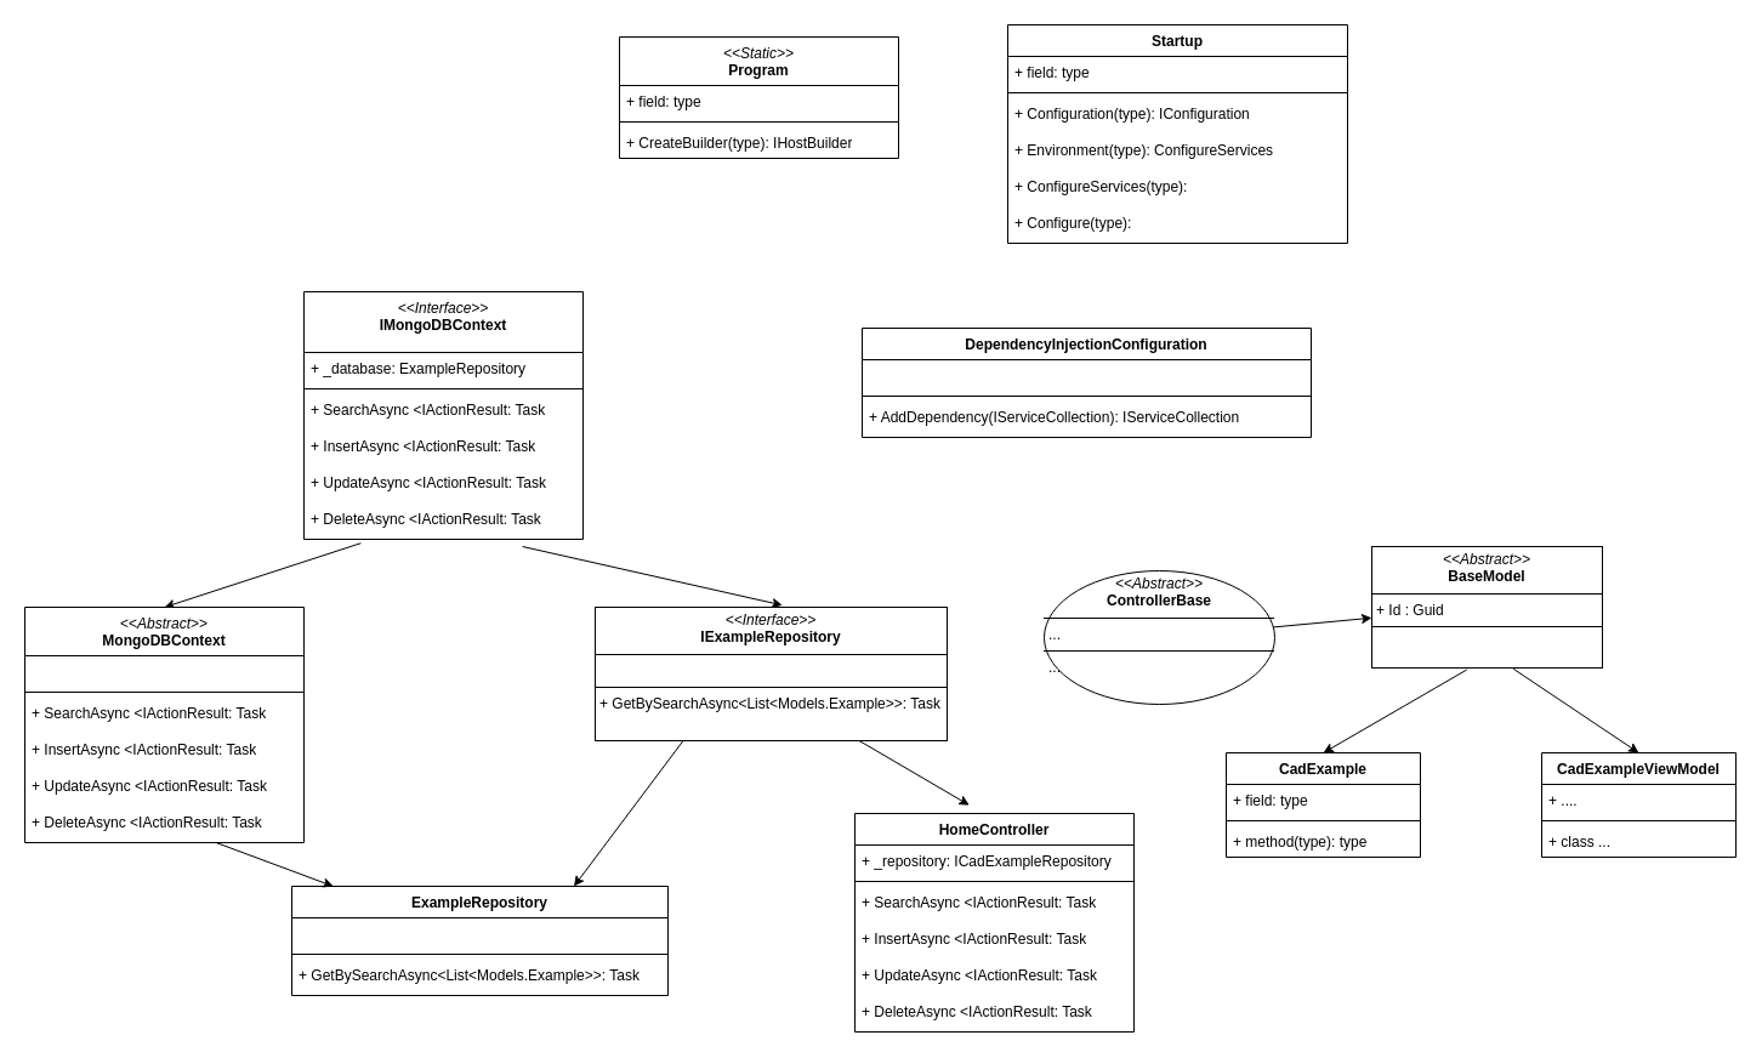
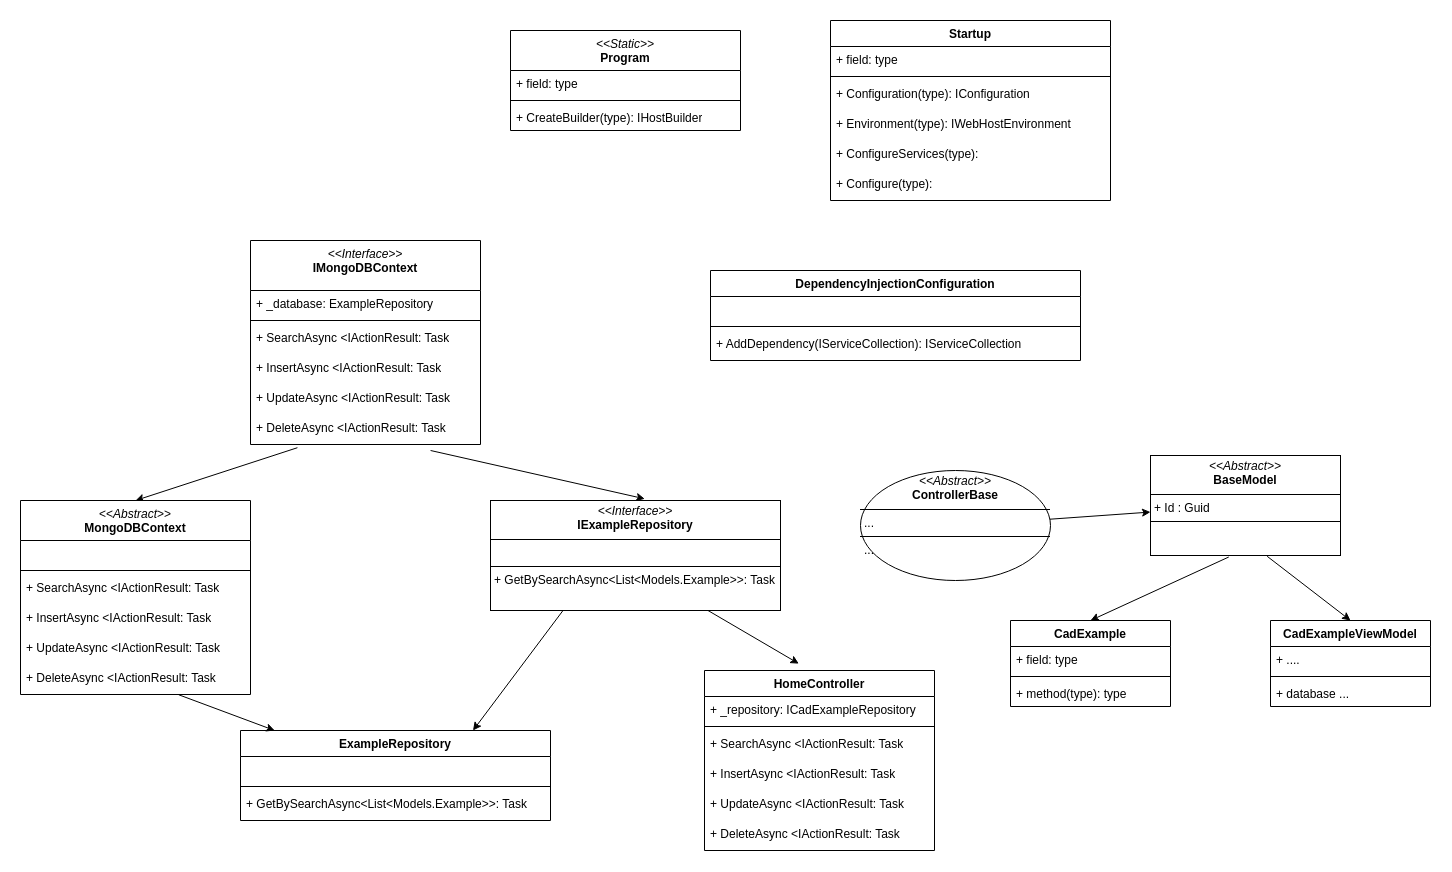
- <mxCell id="54" value="+ Environment(type): ConfigureServices" style="text;strokeColor=none;fillColor=none;align=left;verticalAlign=top;spacingLeft=4;spacingRight=4;overflow=hidden;rotatable=0;points=[[0,0.5],[1,0.5]];portConstraint=eastwest;whiteSpace=wrap;html=1;" vertex="1" parent="50"><mxGeometry y="90" width="280" height="30" as="geometry" /></mxCell>
+ <mxCell id="54" value="+ Environment(type): IWebHostEnvironment" style="text;strokeColor=none;fillColor=none;align=left;verticalAlign=top;spacingLeft=4;spacingRight=4;overflow=hidden;rotatable=0;points=[[0,0.5],[1,0.5]];portConstraint=eastwest;whiteSpace=wrap;html=1;" vertex="1" parent="50"><mxGeometry y="90" width="280" height="30" as="geometry" /></mxCell>
- <mxCell id="47" value="&lt;p style=&quot;margin:0px;margin-top:4px;text-align:center;&quot;&gt;&lt;i&gt;&amp;lt;&amp;lt;Abstract&amp;gt;&amp;gt;&lt;/i&gt;&lt;br&gt;&lt;b&gt;BaseModel&lt;/b&gt;&lt;/p&gt;&lt;hr size=&quot;1&quot; style=&quot;border-style:solid;&quot;&gt;&lt;p style=&quot;margin:0px;margin-left:4px;&quot;&gt;+ Id : Guid&lt;br&gt;&lt;/p&gt;&lt;hr size=&quot;1&quot; style=&quot;border-style:solid;&quot;&gt;&lt;p style=&quot;margin:0px;margin-left:4px;&quot;&gt;&lt;br&gt;&lt;/p&gt;" style="verticalAlign=top;align=left;overflow=fill;html=1;whiteSpace=wrap;" vertex="1" parent="1"><mxGeometry x="1130" y="450" width="190" height="100" as="geometry" /></mxCell>
+ <mxCell id="47" value="&lt;p style=&quot;margin:0px;margin-top:4px;text-align:center;&quot;&gt;&lt;i&gt;&amp;lt;&amp;lt;Abstract&amp;gt;&amp;gt;&lt;/i&gt;&lt;br&gt;&lt;b&gt;BaseModel&lt;/b&gt;&lt;/p&gt;&lt;hr size=&quot;1&quot; style=&quot;border-style:solid;&quot;&gt;&lt;p style=&quot;margin:0px;margin-left:4px;&quot;&gt;+ Id : Guid&lt;br&gt;&lt;/p&gt;&lt;hr size=&quot;1&quot; style=&quot;border-style:solid;&quot;&gt;&lt;p style=&quot;margin:0px;margin-left:4px;&quot;&gt;&lt;br&gt;&lt;/p&gt;" style="verticalAlign=top;align=left;overflow=fill;html=1;whiteSpace=wrap;" vertex="1" parent="1"><mxGeometry x="1150" y="455" width="190" height="100" as="geometry" /></mxCell>
- <mxCell id="42" value="+ class ..." style="text;strokeColor=none;fillColor=none;align=left;verticalAlign=top;spacingLeft=4;spacingRight=4;overflow=hidden;rotatable=0;points=[[0,0.5],[1,0.5]];portConstraint=eastwest;whiteSpace=wrap;html=1;" vertex="1" parent="39"><mxGeometry y="60" width="160" height="26" as="geometry" /></mxCell>
+ <mxCell id="42" value="+ database ..." style="text;strokeColor=none;fillColor=none;align=left;verticalAlign=top;spacingLeft=4;spacingRight=4;overflow=hidden;rotatable=0;points=[[0,0.5],[1,0.5]];portConstraint=eastwest;whiteSpace=wrap;html=1;" vertex="1" parent="39"><mxGeometry y="60" width="160" height="26" as="geometry" /></mxCell>
